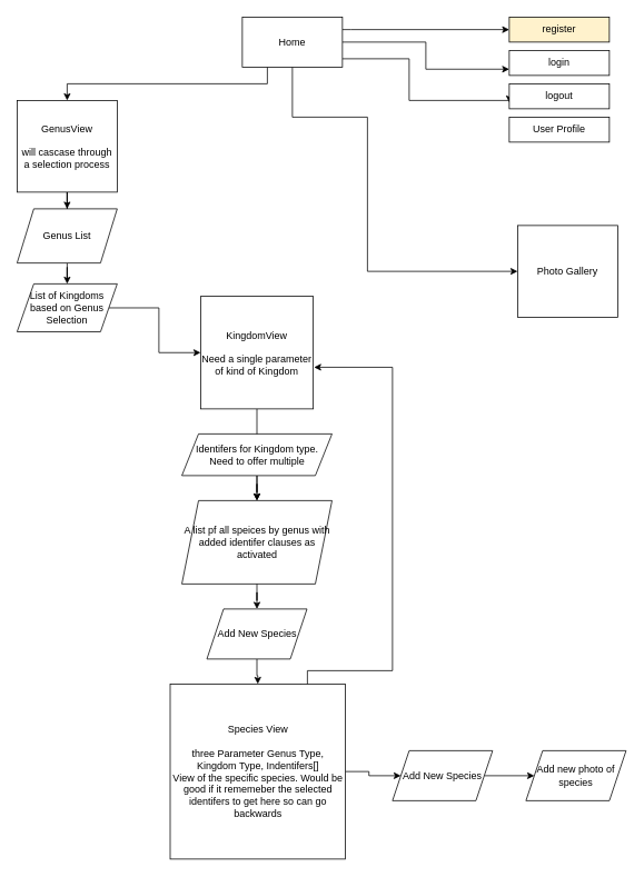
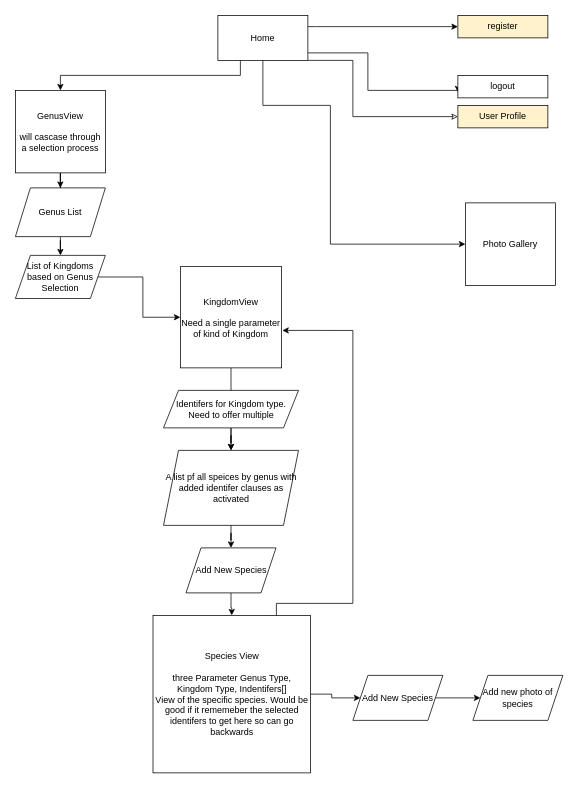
- <mxCell id="11" value="login" style="rounded=0;whiteSpace=wrap;html=1;" vertex="1" parent="1"><mxGeometry x="610" y="60" width="120" height="30" as="geometry" /></mxCell>
- <mxCell id="5" style="edgeStyle=orthogonalEdgeStyle;rounded=0;orthogonalLoop=1;jettySize=auto;html=1;entryX=0;entryY=0.75;entryDx=0;entryDy=0;" edge="1" parent="1" source="7" target="11"><mxGeometry relative="1" as="geometry"><mxPoint x="600" y="80" as="targetPoint" /></mxGeometry></mxCell>
+ <mxCell id="19" style="edgeStyle=orthogonalEdgeStyle;rounded=0;orthogonalLoop=1;jettySize=auto;html=1;entryX=1;entryY=1;entryDx=0;entryDy=0;startArrow=classic;startFill=0;endArrow=none;endFill=0;" edge="1" parent="1" source="20" target="7"><mxGeometry relative="1" as="geometry"><Array as="points"><mxPoint x="470" y="155" /><mxPoint x="470" y="80" /></Array></mxGeometry></mxCell>
- <mxCell id="20" value="User Profile" style="rounded=0;whiteSpace=wrap;html=1;" vertex="1" parent="1"><mxGeometry x="610" y="140" width="120" height="30" as="geometry" /></mxCell>
+ <mxCell id="20" value="User Profile" style="rounded=0;whiteSpace=wrap;html=1;fillColor=#fff2cc;" vertex="1" parent="1"><mxGeometry x="610" y="140" width="120" height="30" as="geometry" /></mxCell>
